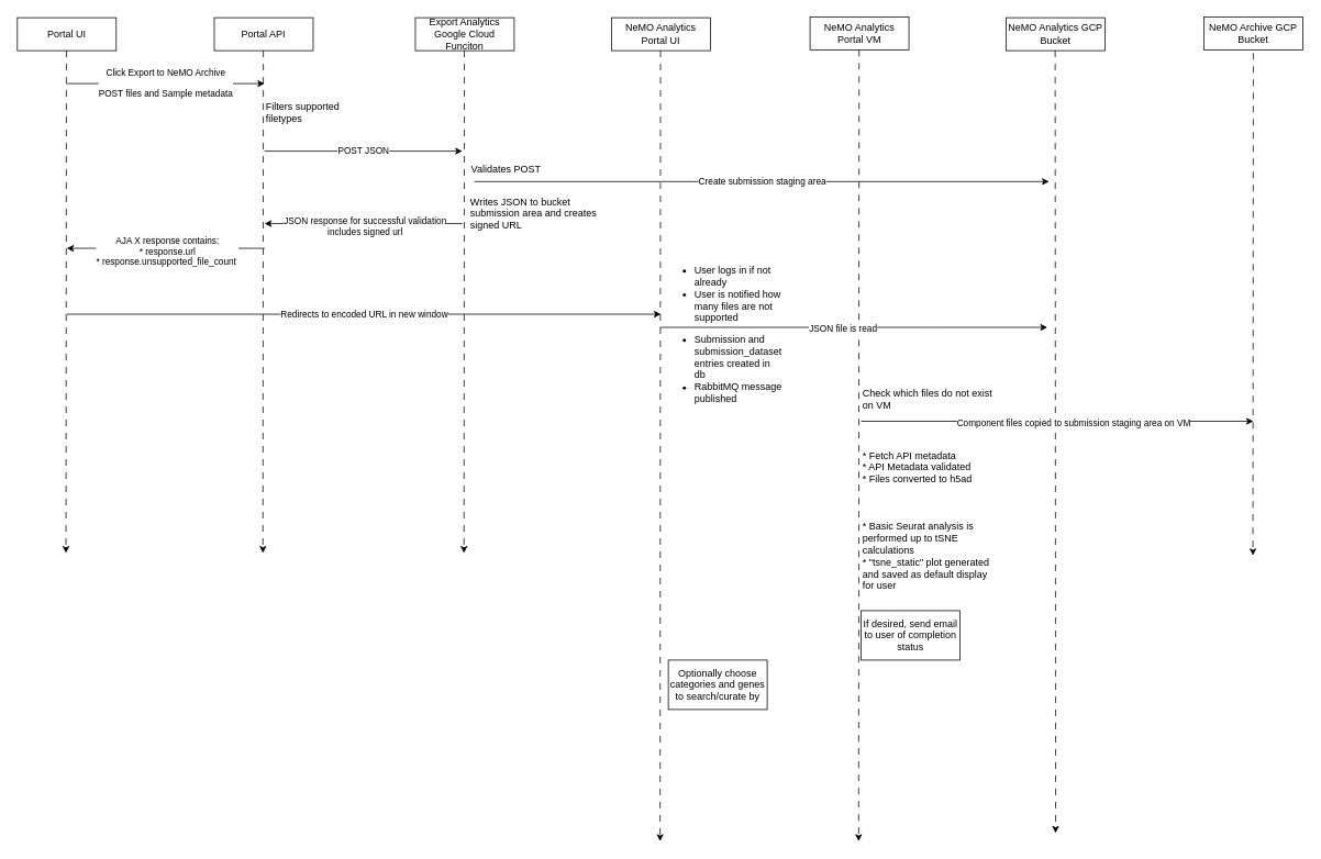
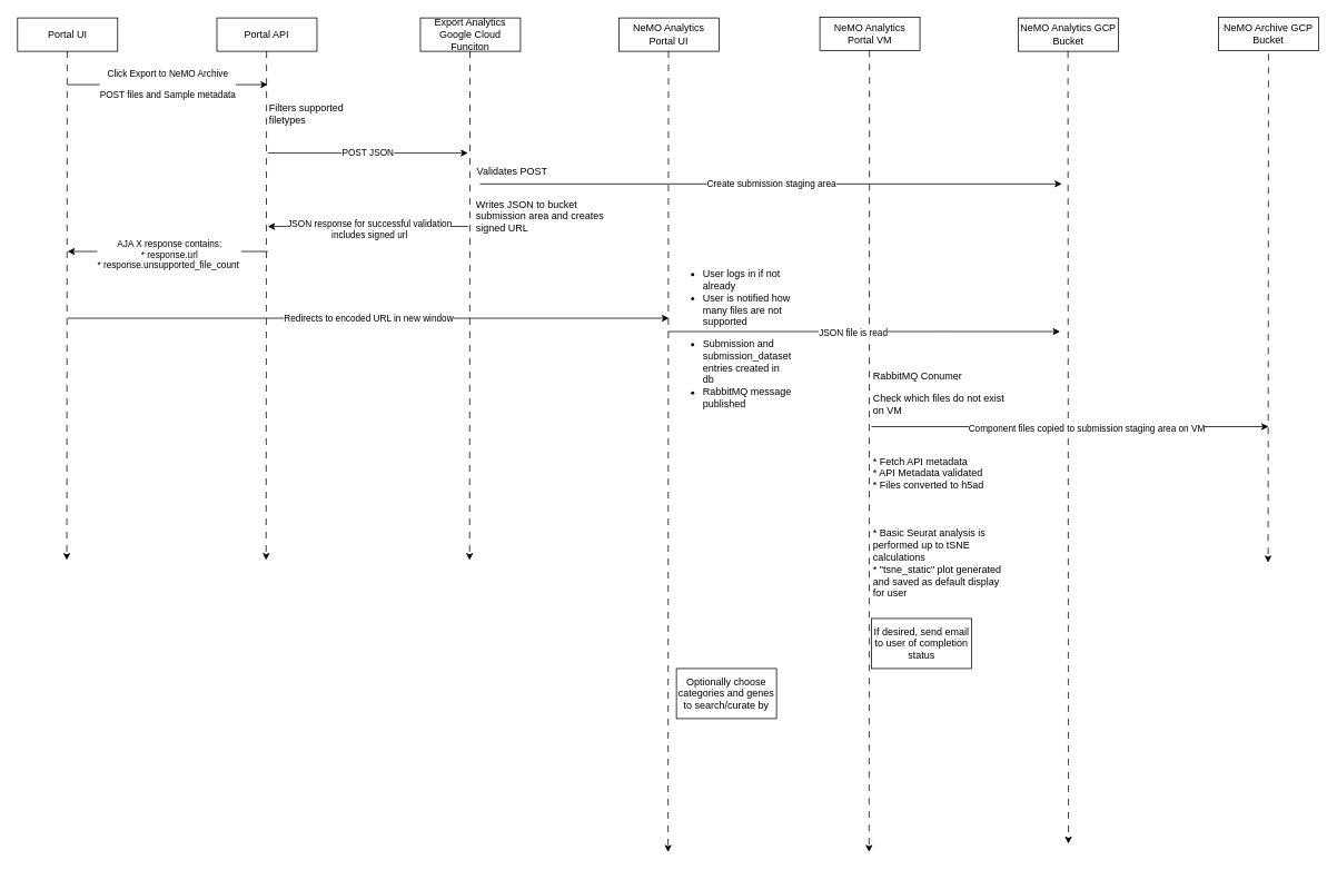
+ <mxCell id="26" value="RabbitMQ Conumer" style="text;strokeColor=none;align=left;fillColor=none;html=1;verticalAlign=middle;whiteSpace=wrap;rounded=0;" parent="1" vertex="1"><mxGeometry x="1044" y="436" width="140" height="30" as="geometry" /></mxCell>
